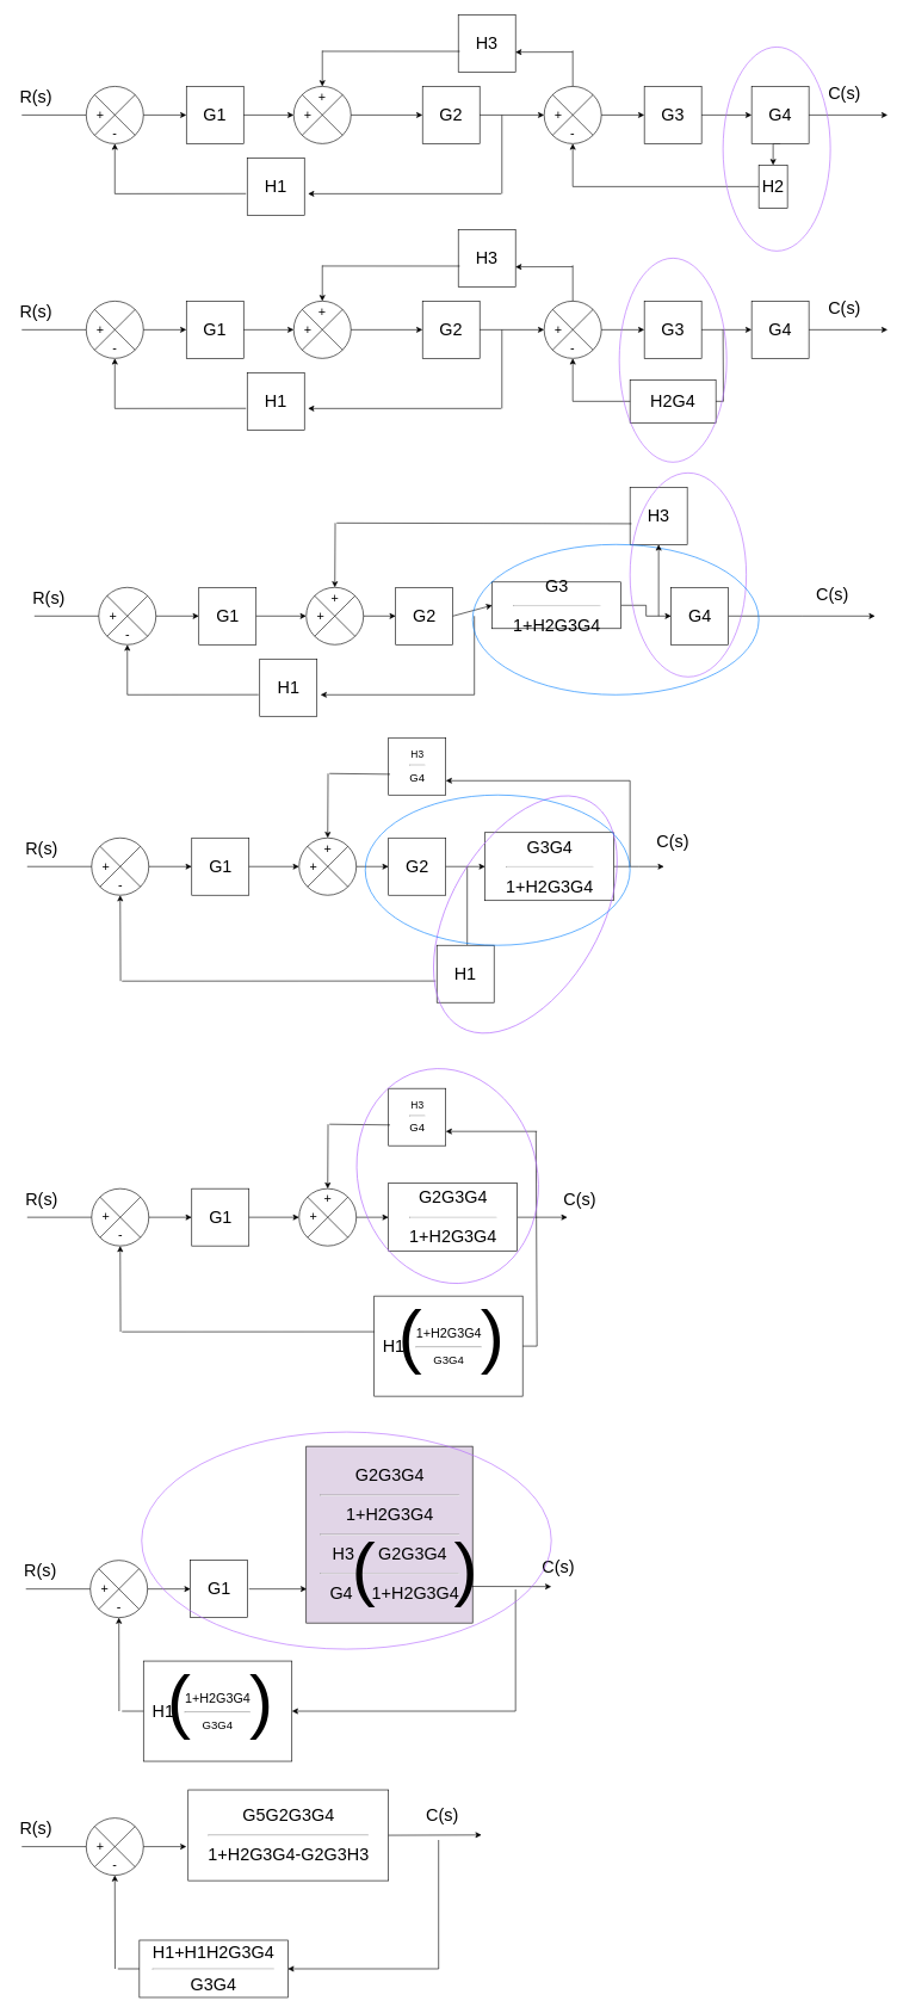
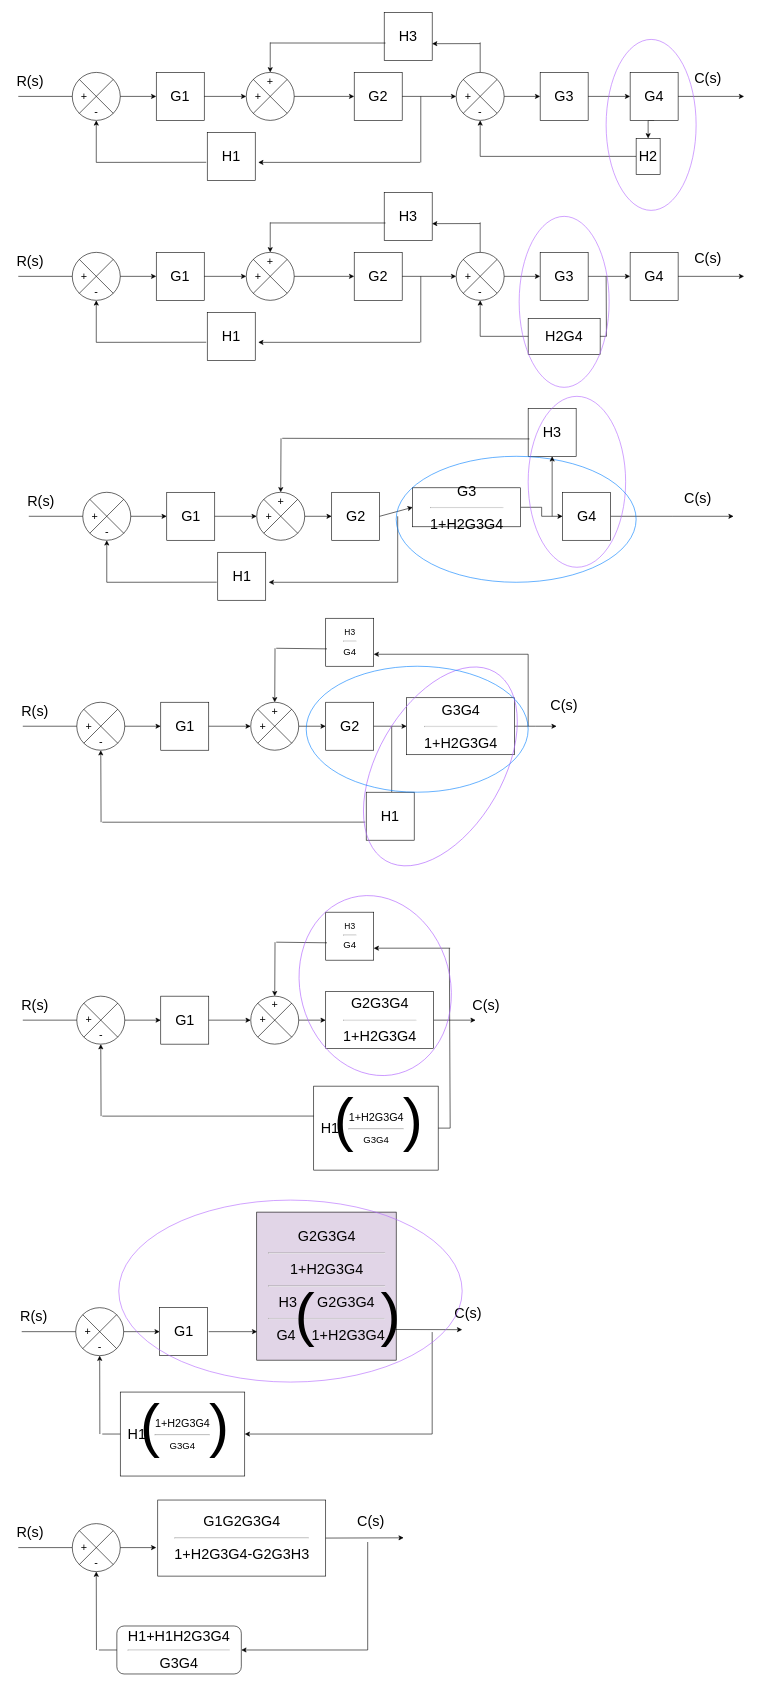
- <mxCell id="194" value="G5G2G3G4&lt;hr id=&quot;null&quot;&gt;1+H2G3G4-G2G3H3" style="rounded=0;whiteSpace=wrap;html=1;fontSize=24;strokeColor=#000000;fillColor=#FFFFFF;" vertex="1" parent="1"><mxGeometry x="262.5" y="2500" width="280" height="126.82" as="geometry" /></mxCell>
+ <mxCell id="194" value="G1G2G3G4&lt;hr id=&quot;null&quot;&gt;1+H2G3G4-G2G3H3" style="rounded=0;whiteSpace=wrap;html=1;fontSize=24;strokeColor=#000000;fillColor=#FFFFFF;" vertex="1" parent="1"><mxGeometry x="262.5" y="2500" width="280" height="126.82" as="geometry" /></mxCell>
- <mxCell id="196" value="&lt;font style=&quot;font-size: 24px&quot;&gt;H1+H1H2G3G4&lt;/font&gt;&lt;hr id=&quot;null&quot;&gt;&lt;font style=&quot;font-size: 24px&quot;&gt;G3G4&lt;/font&gt;" style="rounded=0;whiteSpace=wrap;html=1;fontSize=14;strokeColor=#000000;fillColor=#FFFFFF;" vertex="1" parent="1"><mxGeometry x="194.3" y="2710" width="207.5" height="80" as="geometry" /></mxCell>
+ <mxCell id="196" value="&lt;font style=&quot;font-size: 24px&quot;&gt;H1+H1H2G3G4&lt;/font&gt;&lt;hr id=&quot;null&quot;&gt;&lt;font style=&quot;font-size: 24px&quot;&gt;G3G4&lt;/font&gt;" style="whiteSpace=wrap;html=1;fontSize=14;strokeColor=#000000;fillColor=#FFFFFF;rounded=1;" vertex="1" parent="1"><mxGeometry x="194.3" y="2710" width="207.5" height="80" as="geometry" /></mxCell>
